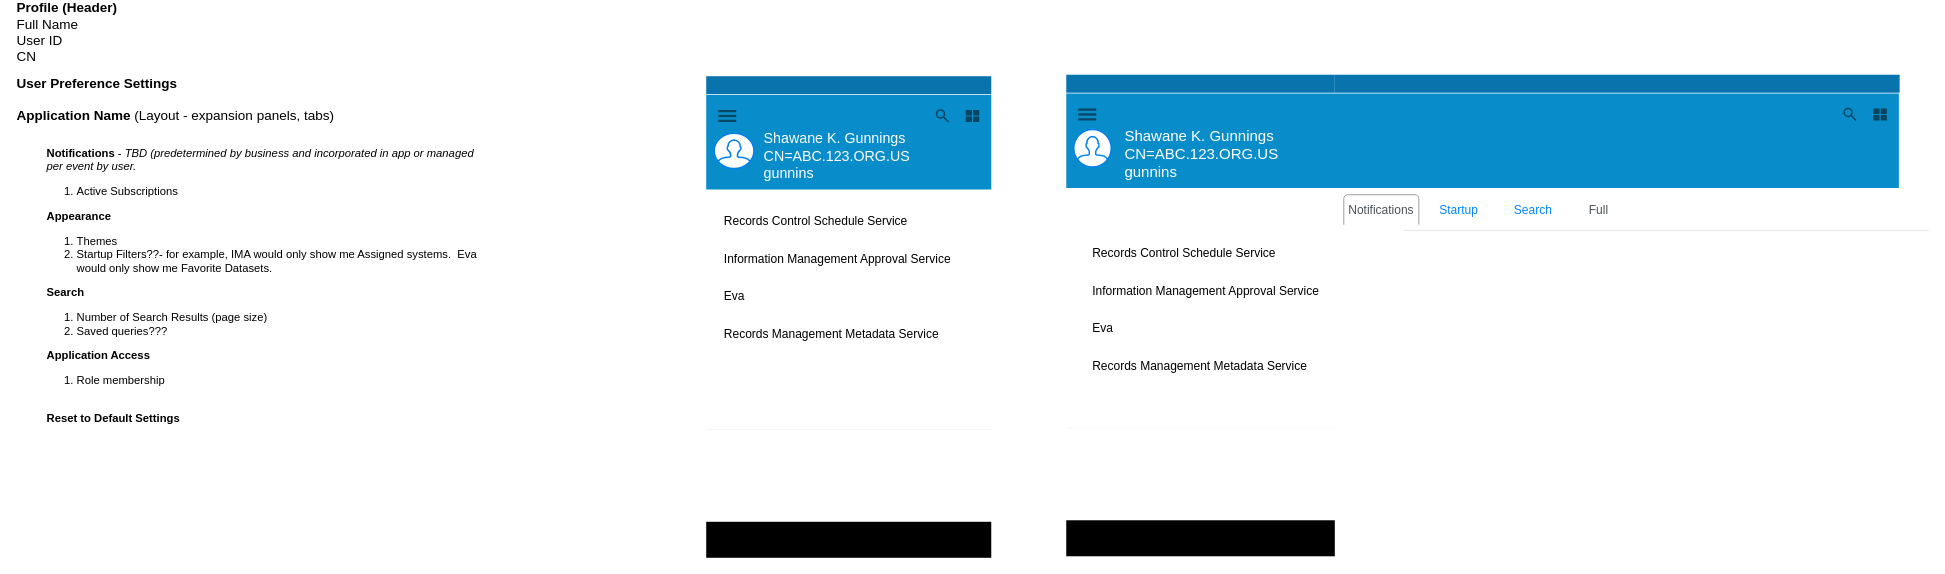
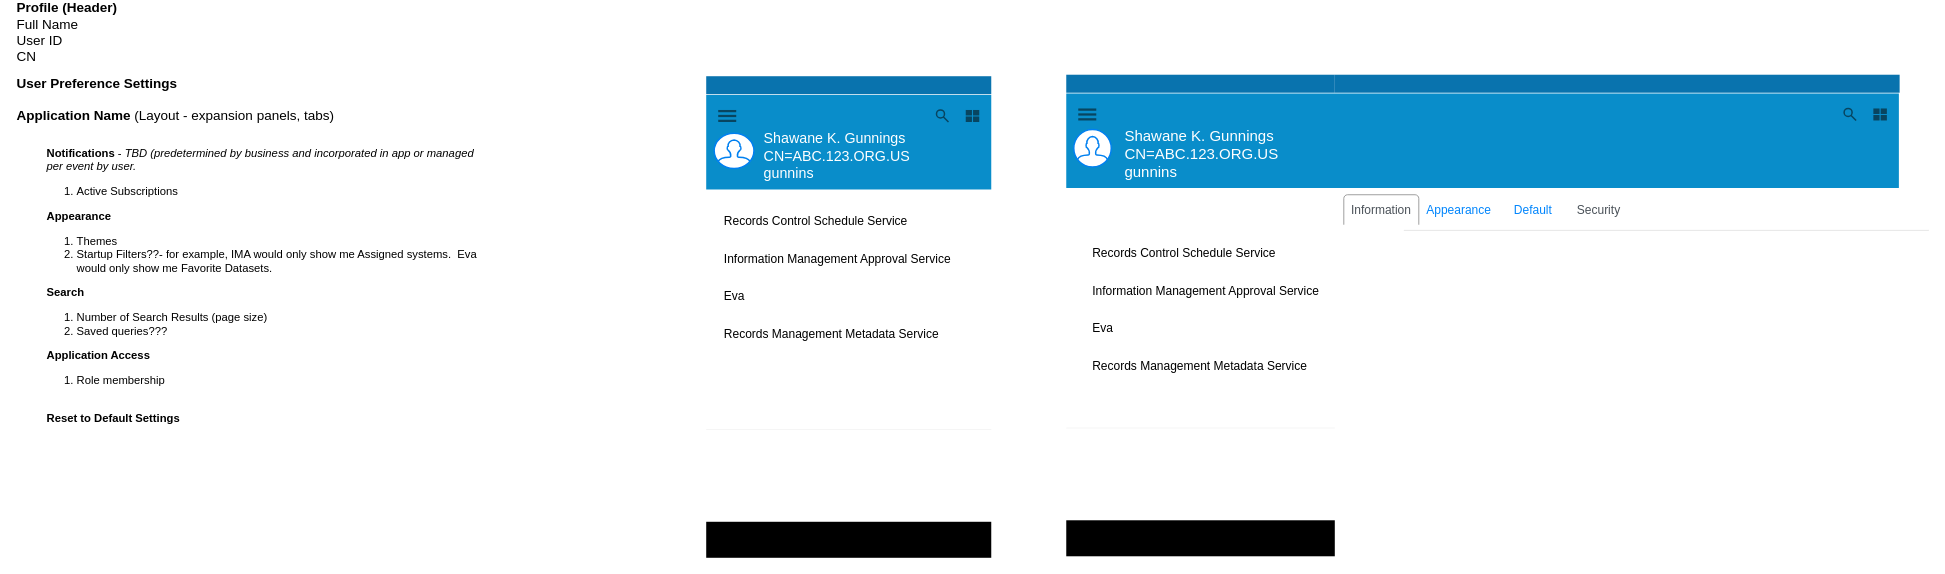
- <mxCell id="37" value="Notifications" style="html=1;shadow=0;dashed=0;shape=mxgraph.bootstrap.tabTop;fillColor=#ffffff;rSize=5;perimeter=none;whiteSpace=wrap;resizeWidth=1;align=center;spacing=20;fontSize=16;fontColor=#4B5259;strokeColor=#808080;" vertex="1" parent="1"><mxGeometry x="1791" y="180" width="100" height="40" as="geometry" /></mxCell>
+ <mxCell id="37" value="Information" style="html=1;shadow=0;dashed=0;shape=mxgraph.bootstrap.tabTop;fillColor=#ffffff;rSize=5;perimeter=none;whiteSpace=wrap;resizeWidth=1;align=center;spacing=20;fontSize=16;fontColor=#4B5259;strokeColor=#808080;" vertex="1" parent="1"><mxGeometry x="1791" y="180" width="100" height="40" as="geometry" /></mxCell>
- <mxCell id="38" value="Startup" style="strokeColor=none;fillColor=none;rSize=5;perimeter=none;whiteSpace=wrap;resizeWidth=1;align=center;spacing=20;fontSize=16;fontColor=#0085FC;" vertex="1" parent="1"><mxGeometry x="1892" y="180" width="105" height="40" as="geometry" /></mxCell>
+ <mxCell id="38" value="Appearance" style="strokeColor=none;fillColor=none;rSize=5;perimeter=none;whiteSpace=wrap;resizeWidth=1;align=center;spacing=20;fontSize=16;fontColor=#0085FC;" vertex="1" parent="1"><mxGeometry x="1892" y="180" width="105" height="40" as="geometry" /></mxCell>
- <mxCell id="39" value="Search" style="strokeColor=none;fillColor=none;rSize=5;perimeter=none;whiteSpace=wrap;resizeWidth=1;align=center;spacing=20;fontSize=16;fontColor=#0085FC;" vertex="1" parent="1"><mxGeometry x="1961" y="180" width="165" height="40" as="geometry" /></mxCell>
+ <mxCell id="39" value="Default" style="strokeColor=none;fillColor=none;rSize=5;perimeter=none;whiteSpace=wrap;resizeWidth=1;align=center;spacing=20;fontSize=16;fontColor=#0085FC;" vertex="1" parent="1"><mxGeometry x="1961" y="180" width="165" height="40" as="geometry" /></mxCell>
- <mxCell id="40" value="Full" style="strokeColor=none;fillColor=none;rSize=5;perimeter=none;whiteSpace=wrap;resizeWidth=1;align=center;spacing=20;fontSize=16;fontColor=#0085FC;fontColor=#4B5259;" vertex="1" parent="1"><mxGeometry x="2016" y="180" width="230" height="40" as="geometry" /></mxCell>
+ <mxCell id="40" value="Security" style="strokeColor=none;fillColor=none;rSize=5;perimeter=none;whiteSpace=wrap;resizeWidth=1;align=center;spacing=20;fontSize=16;fontColor=#0085FC;fontColor=#4B5259;" vertex="1" parent="1"><mxGeometry x="2016" y="180" width="230" height="40" as="geometry" /></mxCell>
